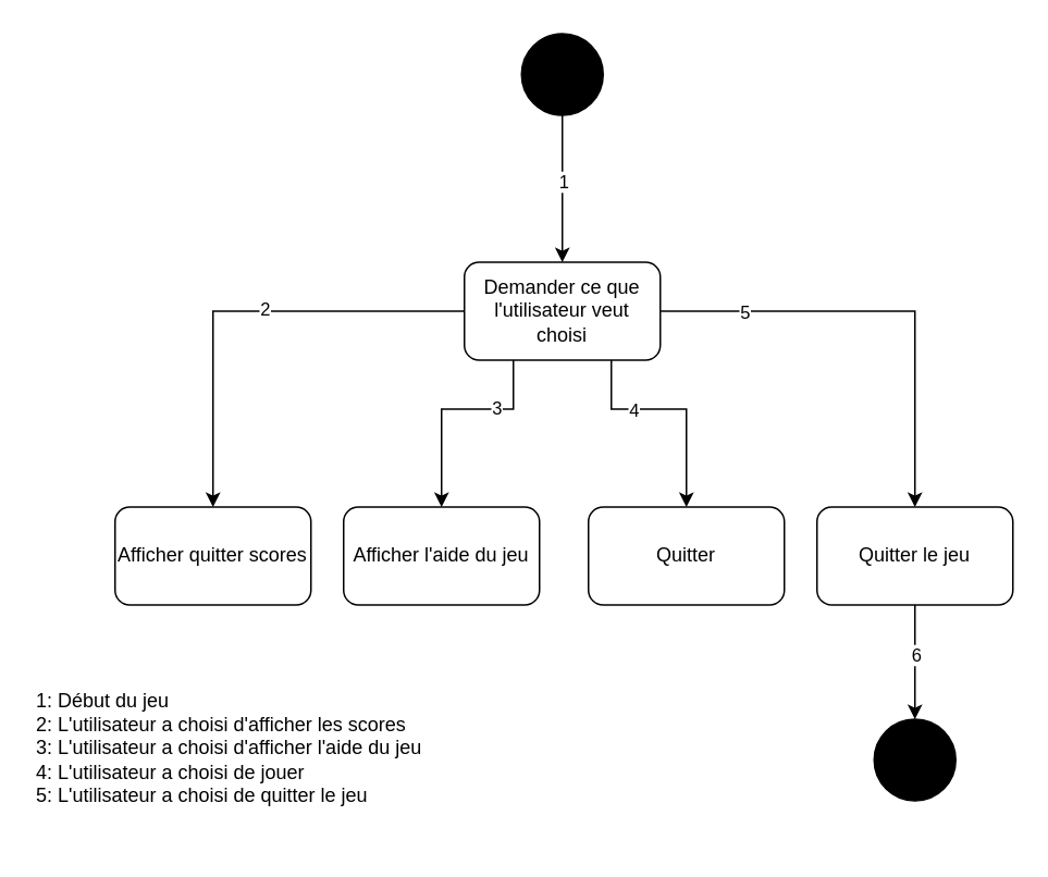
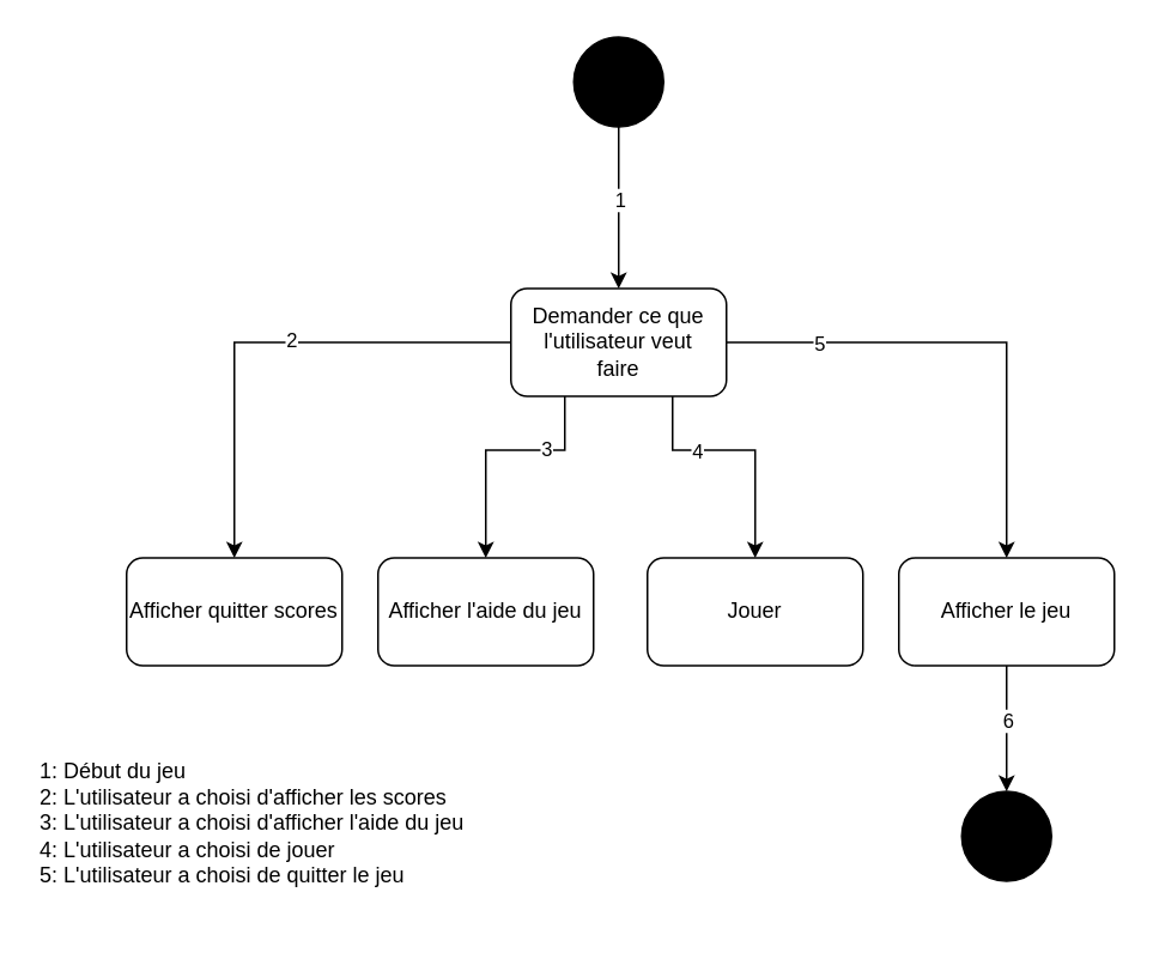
- <mxCell id="5" value="Demander ce que&lt;br&gt;l'utilisateur veut&lt;br&gt;choisi" style="rounded=1;whiteSpace=wrap;html=1;fillColor=#FFFFFF;" parent="1" vertex="1"><mxGeometry x="284" y="160" width="120" height="60" as="geometry" /></mxCell>
+ <mxCell id="5" value="Demander ce que&lt;br&gt;l'utilisateur veut&lt;br&gt;faire" style="rounded=1;whiteSpace=wrap;html=1;fillColor=#FFFFFF;" parent="1" vertex="1"><mxGeometry x="284" y="160" width="120" height="60" as="geometry" /></mxCell>
- <mxCell id="8" value="Quitter" style="rounded=1;whiteSpace=wrap;html=1;fillColor=#FFFFFF;" parent="1" vertex="1"><mxGeometry x="360" y="310" width="120" height="60" as="geometry" /></mxCell>
+ <mxCell id="8" value="Jouer" style="rounded=1;whiteSpace=wrap;html=1;fillColor=#FFFFFF;" parent="1" vertex="1"><mxGeometry x="360" y="310" width="120" height="60" as="geometry" /></mxCell>
- <mxCell id="7" value="Quitter le jeu" style="rounded=1;whiteSpace=wrap;html=1;fillColor=#FFFFFF;" parent="1" vertex="1"><mxGeometry x="500" y="310" width="120" height="60" as="geometry" /></mxCell>
+ <mxCell id="7" value="Afficher le jeu" style="rounded=1;whiteSpace=wrap;html=1;fillColor=#FFFFFF;" parent="1" vertex="1"><mxGeometry x="500" y="310" width="120" height="60" as="geometry" /></mxCell>
